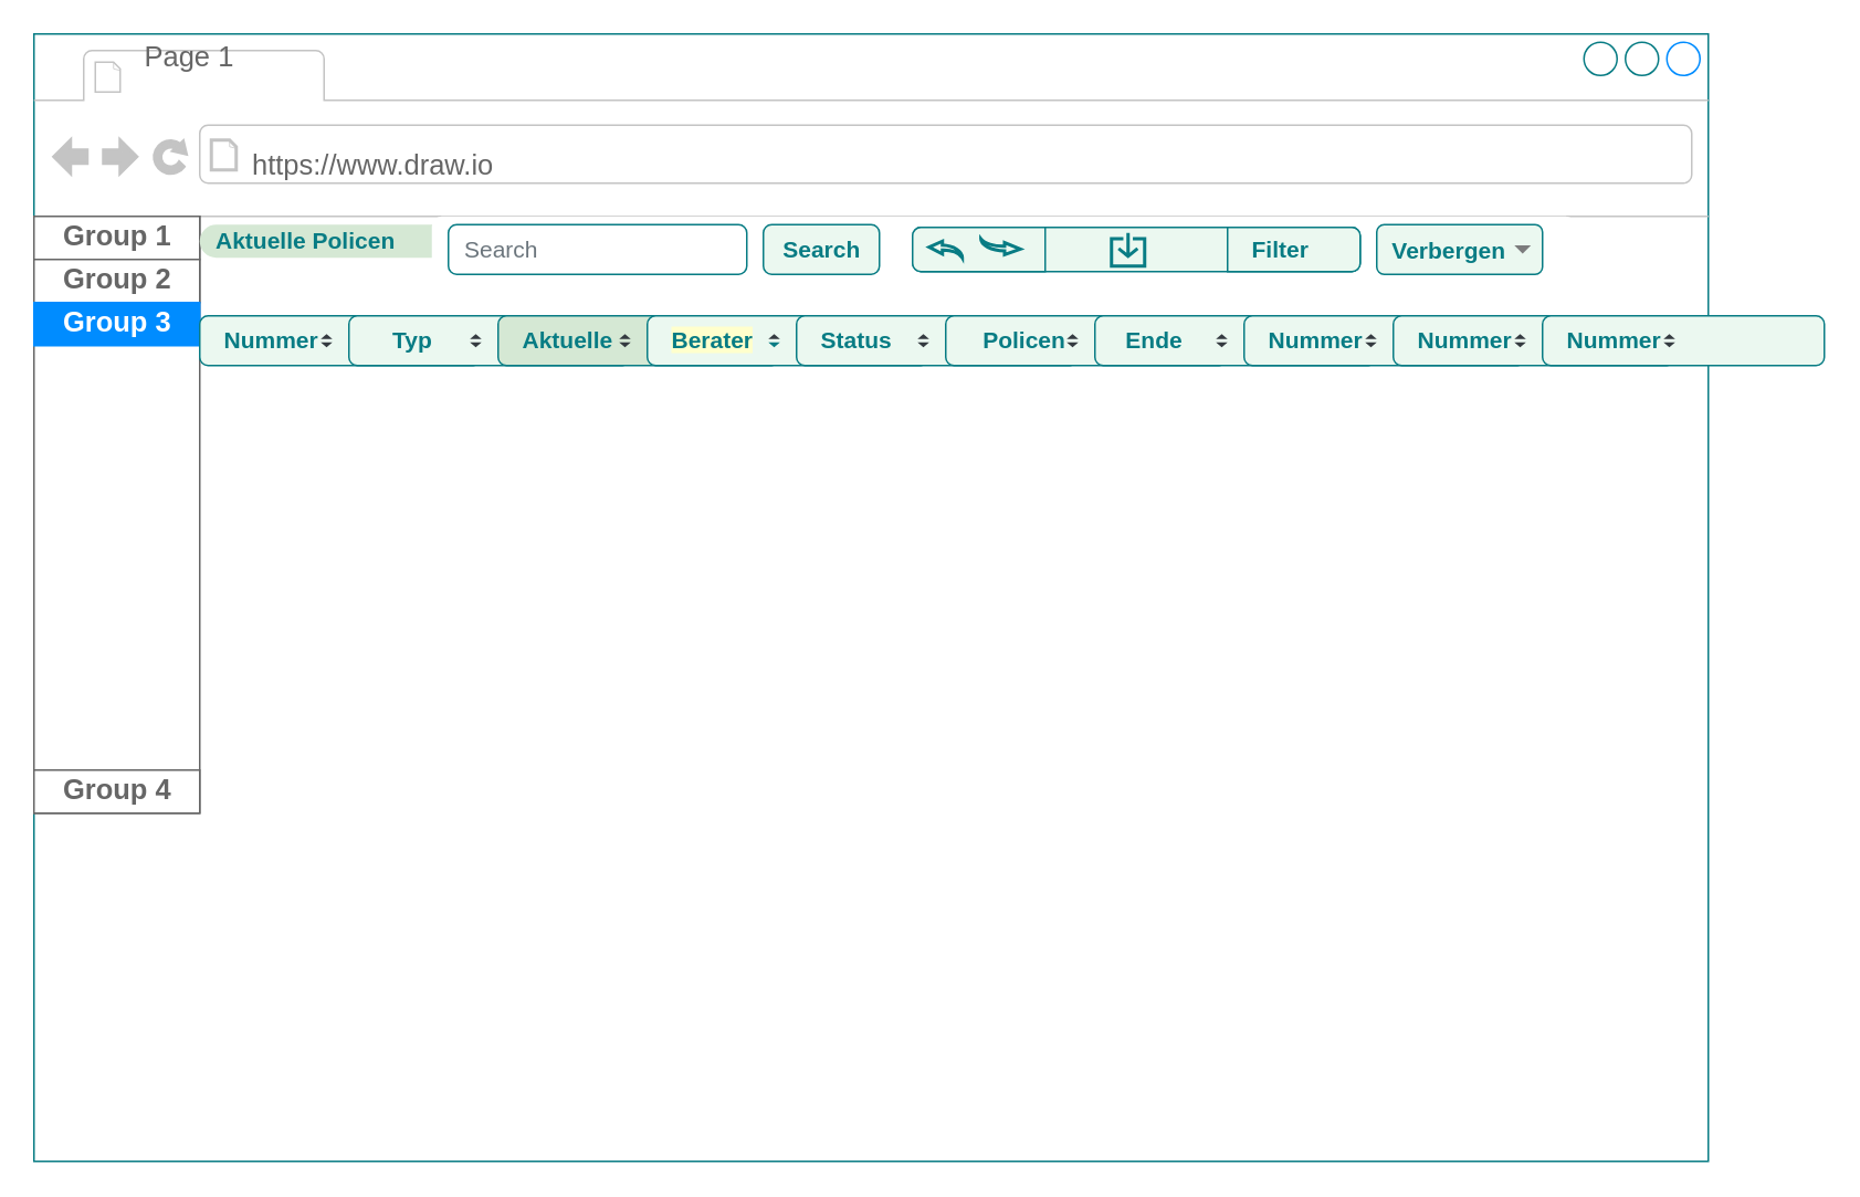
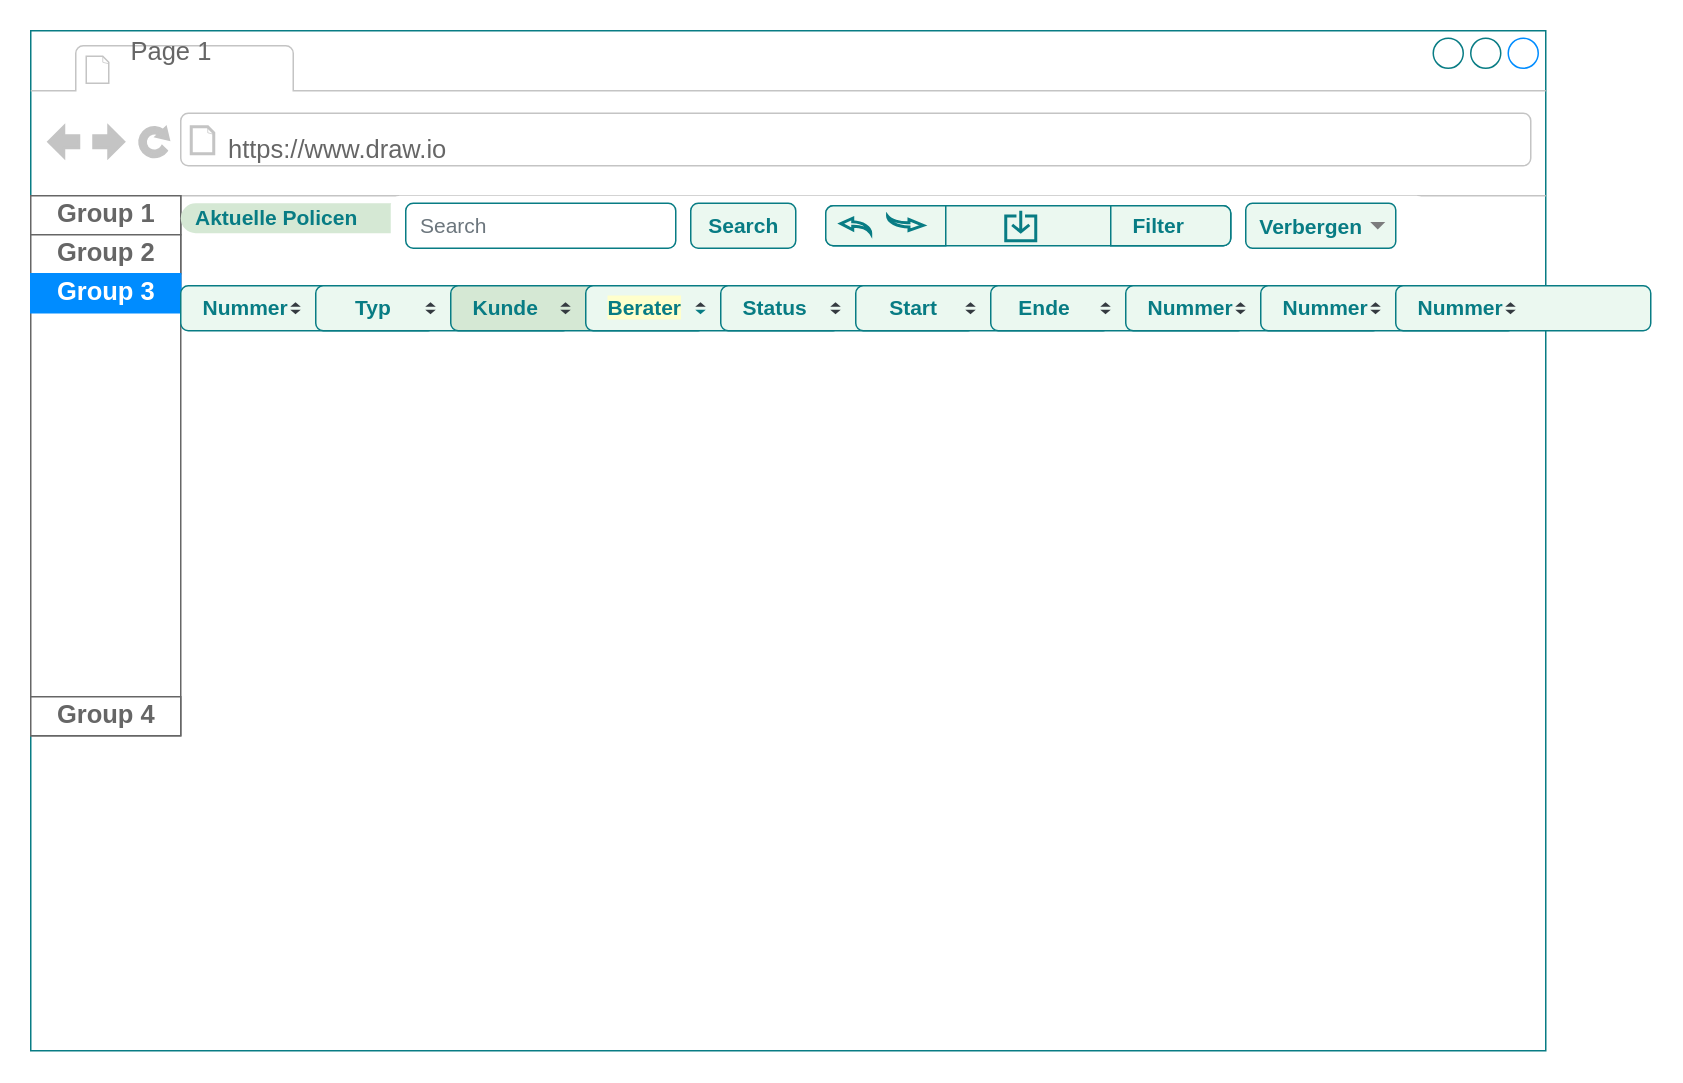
- <mxCell id="26" value="&lt;font color=&quot;#087C84&quot;&gt;&lt;b&gt;Aktuelle&lt;/b&gt;&lt;/font&gt;" style="html=1;shadow=0;dashed=0;shape=mxgraph.bootstrap.rrect;rSize=5;html=1;whiteSpace=wrap;fontColor=#7D868C;align=left;spacing=15;fontSize=14;strokeColor=#087C84;fillColor=#D5E8D4;" vertex="1" parent="2"><mxGeometry x="280" y="170" width="170" height="30" as="geometry" /></mxCell>
+ <mxCell id="26" value="&lt;font color=&quot;#087C84&quot;&gt;&lt;b&gt;Kunde&lt;/b&gt;&lt;/font&gt;" style="html=1;shadow=0;dashed=0;shape=mxgraph.bootstrap.rrect;rSize=5;html=1;whiteSpace=wrap;fontColor=#7D868C;align=left;spacing=15;fontSize=14;strokeColor=#087C84;fillColor=#D5E8D4;" vertex="1" parent="2"><mxGeometry x="280" y="170" width="170" height="30" as="geometry" /></mxCell>
- <mxCell id="35" value="&lt;font color=&quot;#087C84&quot;&gt;&lt;b&gt;&amp;nbsp; Policen&lt;/b&gt;&lt;/font&gt;" style="html=1;shadow=0;dashed=0;shape=mxgraph.bootstrap.rrect;rSize=5;html=1;whiteSpace=wrap;fontColor=#7D868C;align=left;spacing=15;fontSize=14;fillColor=#EBF8F0;strokeColor=#087C84;" vertex="1" parent="2"><mxGeometry x="550" y="170" width="170" height="30" as="geometry" /></mxCell>
+ <mxCell id="35" value="&lt;font color=&quot;#087C84&quot;&gt;&lt;b&gt;&amp;nbsp; Start&lt;/b&gt;&lt;/font&gt;" style="html=1;shadow=0;dashed=0;shape=mxgraph.bootstrap.rrect;rSize=5;html=1;whiteSpace=wrap;fontColor=#7D868C;align=left;spacing=15;fontSize=14;fillColor=#EBF8F0;strokeColor=#087C84;" vertex="1" parent="2"><mxGeometry x="550" y="170" width="170" height="30" as="geometry" /></mxCell>
